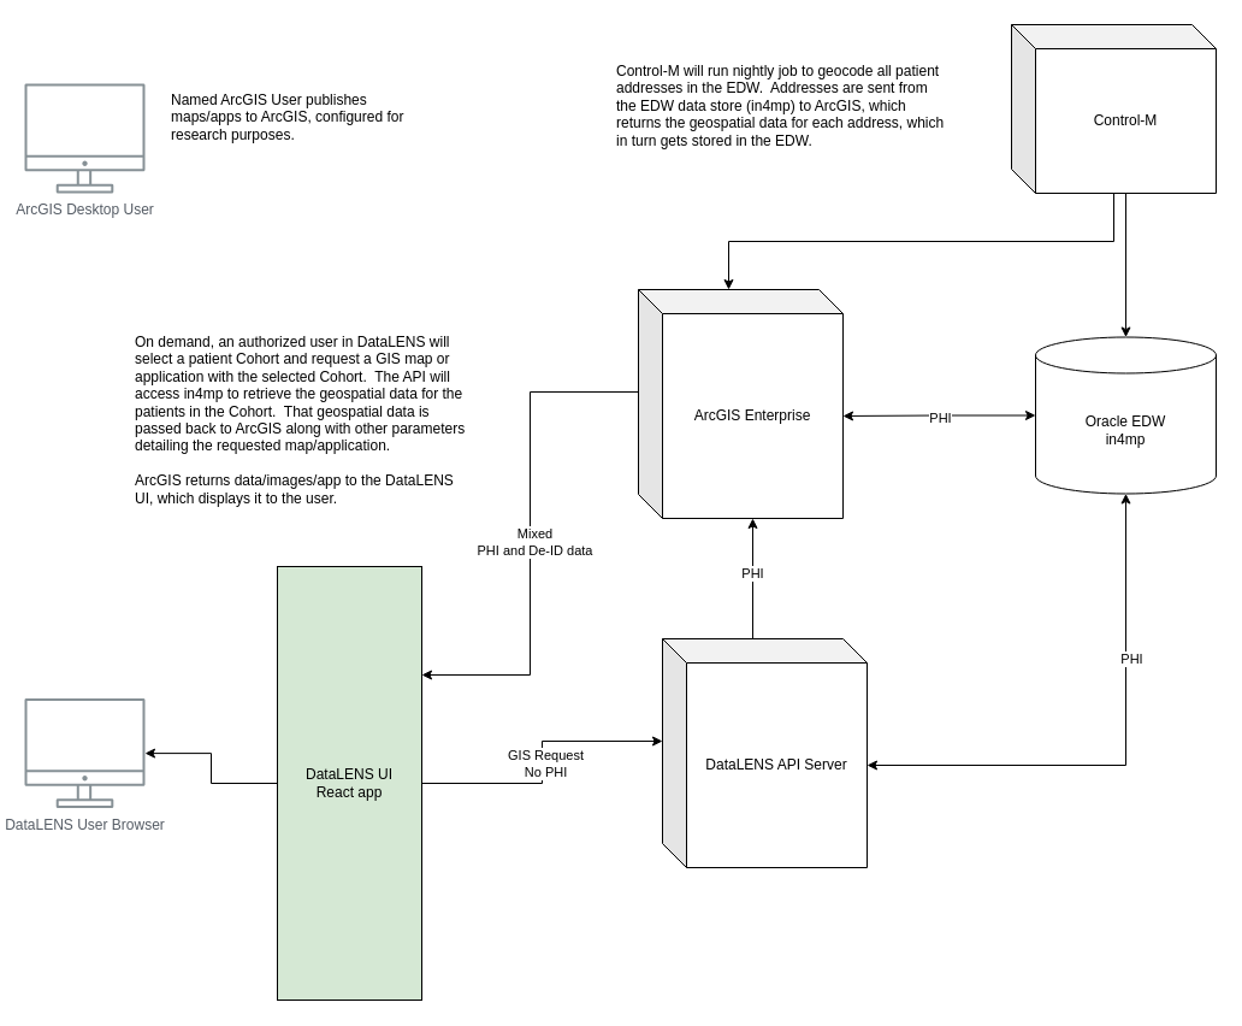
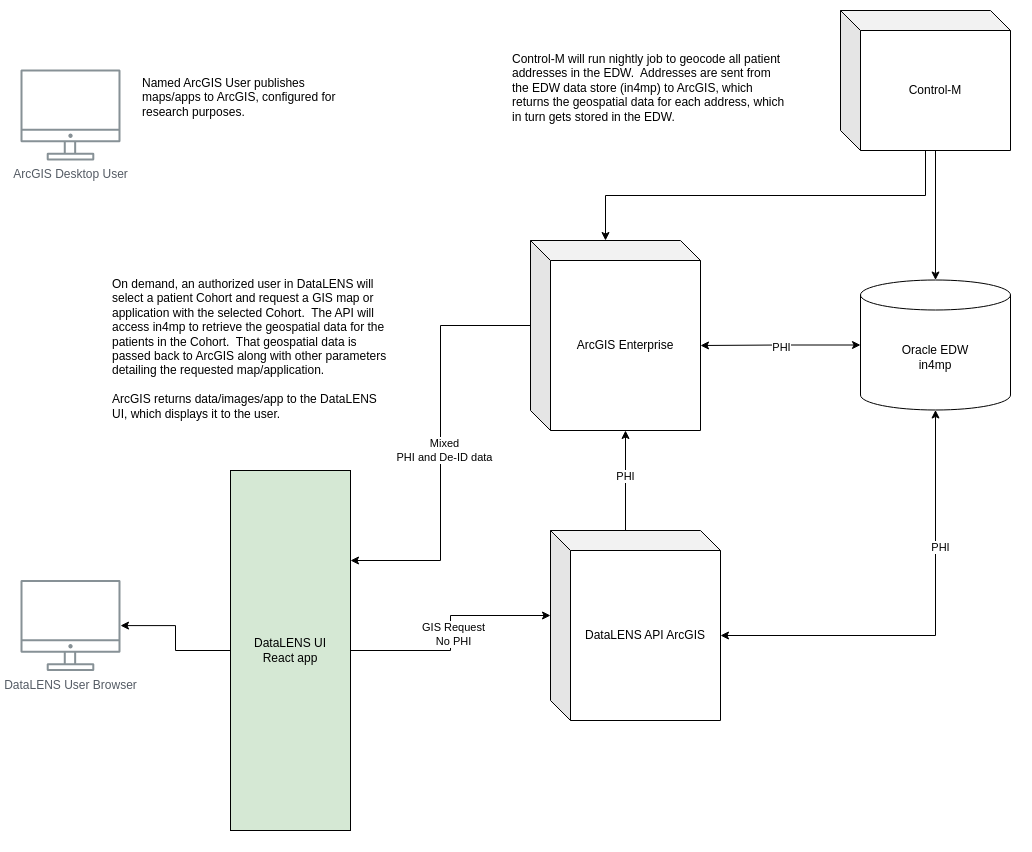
- <mxCell id="7" value="Control-M" style="shape=cube;whiteSpace=wrap;html=1;boundedLbl=1;backgroundOutline=1;darkOpacity=0.05;darkOpacity2=0.1;" vertex="1" parent="1"><mxGeometry x="840" y="20" width="170" height="140" as="geometry" /></mxCell>
+ <mxCell id="7" value="Control-M" style="shape=cube;whiteSpace=wrap;html=1;boundedLbl=1;backgroundOutline=1;darkOpacity=0.05;darkOpacity2=0.1;" vertex="1" parent="1"><mxGeometry x="840" y="10" width="170" height="140" as="geometry" /></mxCell>
- <mxCell id="9" value="DataLENS API Server" style="shape=cube;whiteSpace=wrap;html=1;boundedLbl=1;backgroundOutline=1;darkOpacity=0.05;darkOpacity2=0.1;" vertex="1" parent="1"><mxGeometry x="550" y="530" width="170" height="190" as="geometry" /></mxCell>
+ <mxCell id="9" value="DataLENS API ArcGIS" style="shape=cube;whiteSpace=wrap;html=1;boundedLbl=1;backgroundOutline=1;darkOpacity=0.05;darkOpacity2=0.1;" vertex="1" parent="1"><mxGeometry x="550" y="530" width="170" height="190" as="geometry" /></mxCell>
